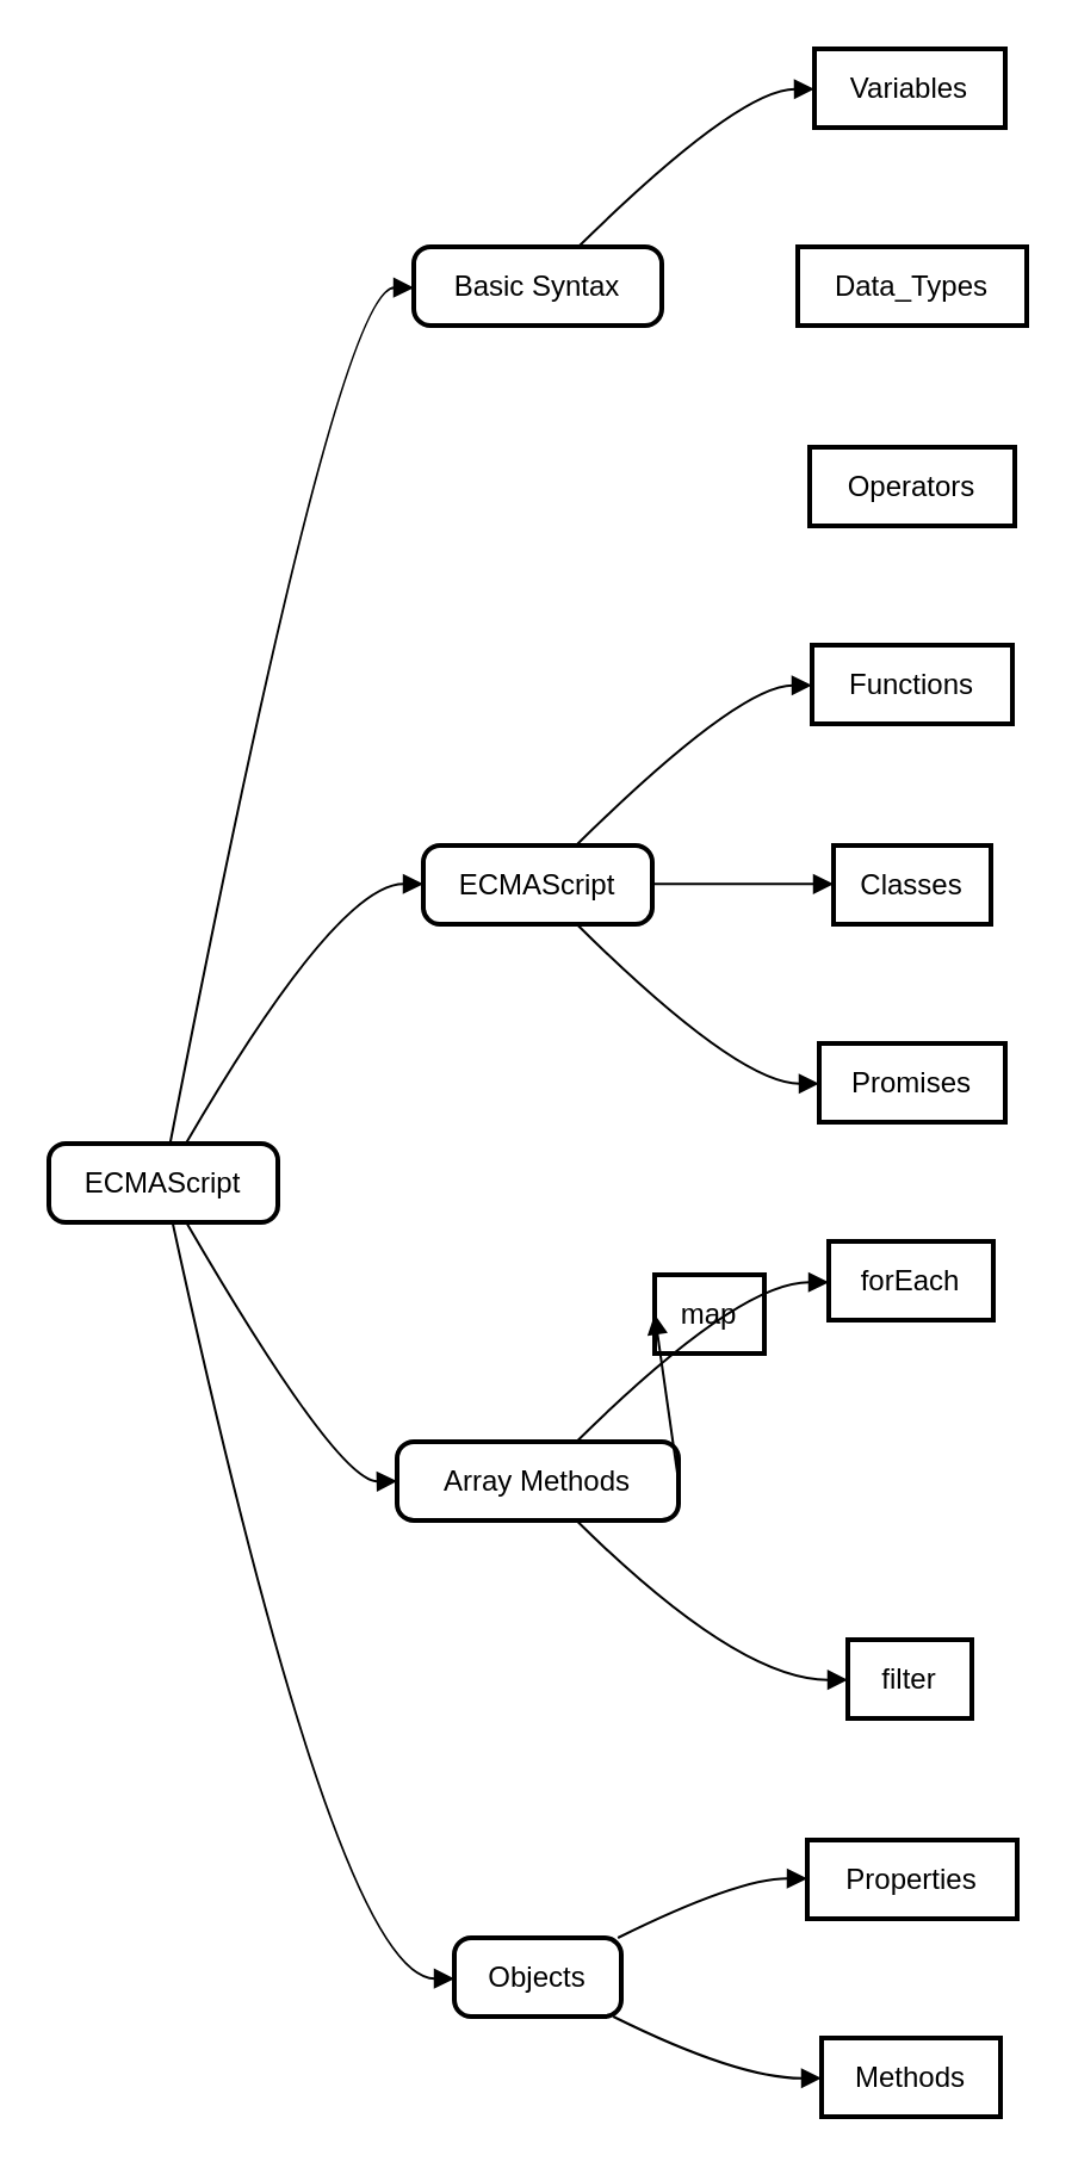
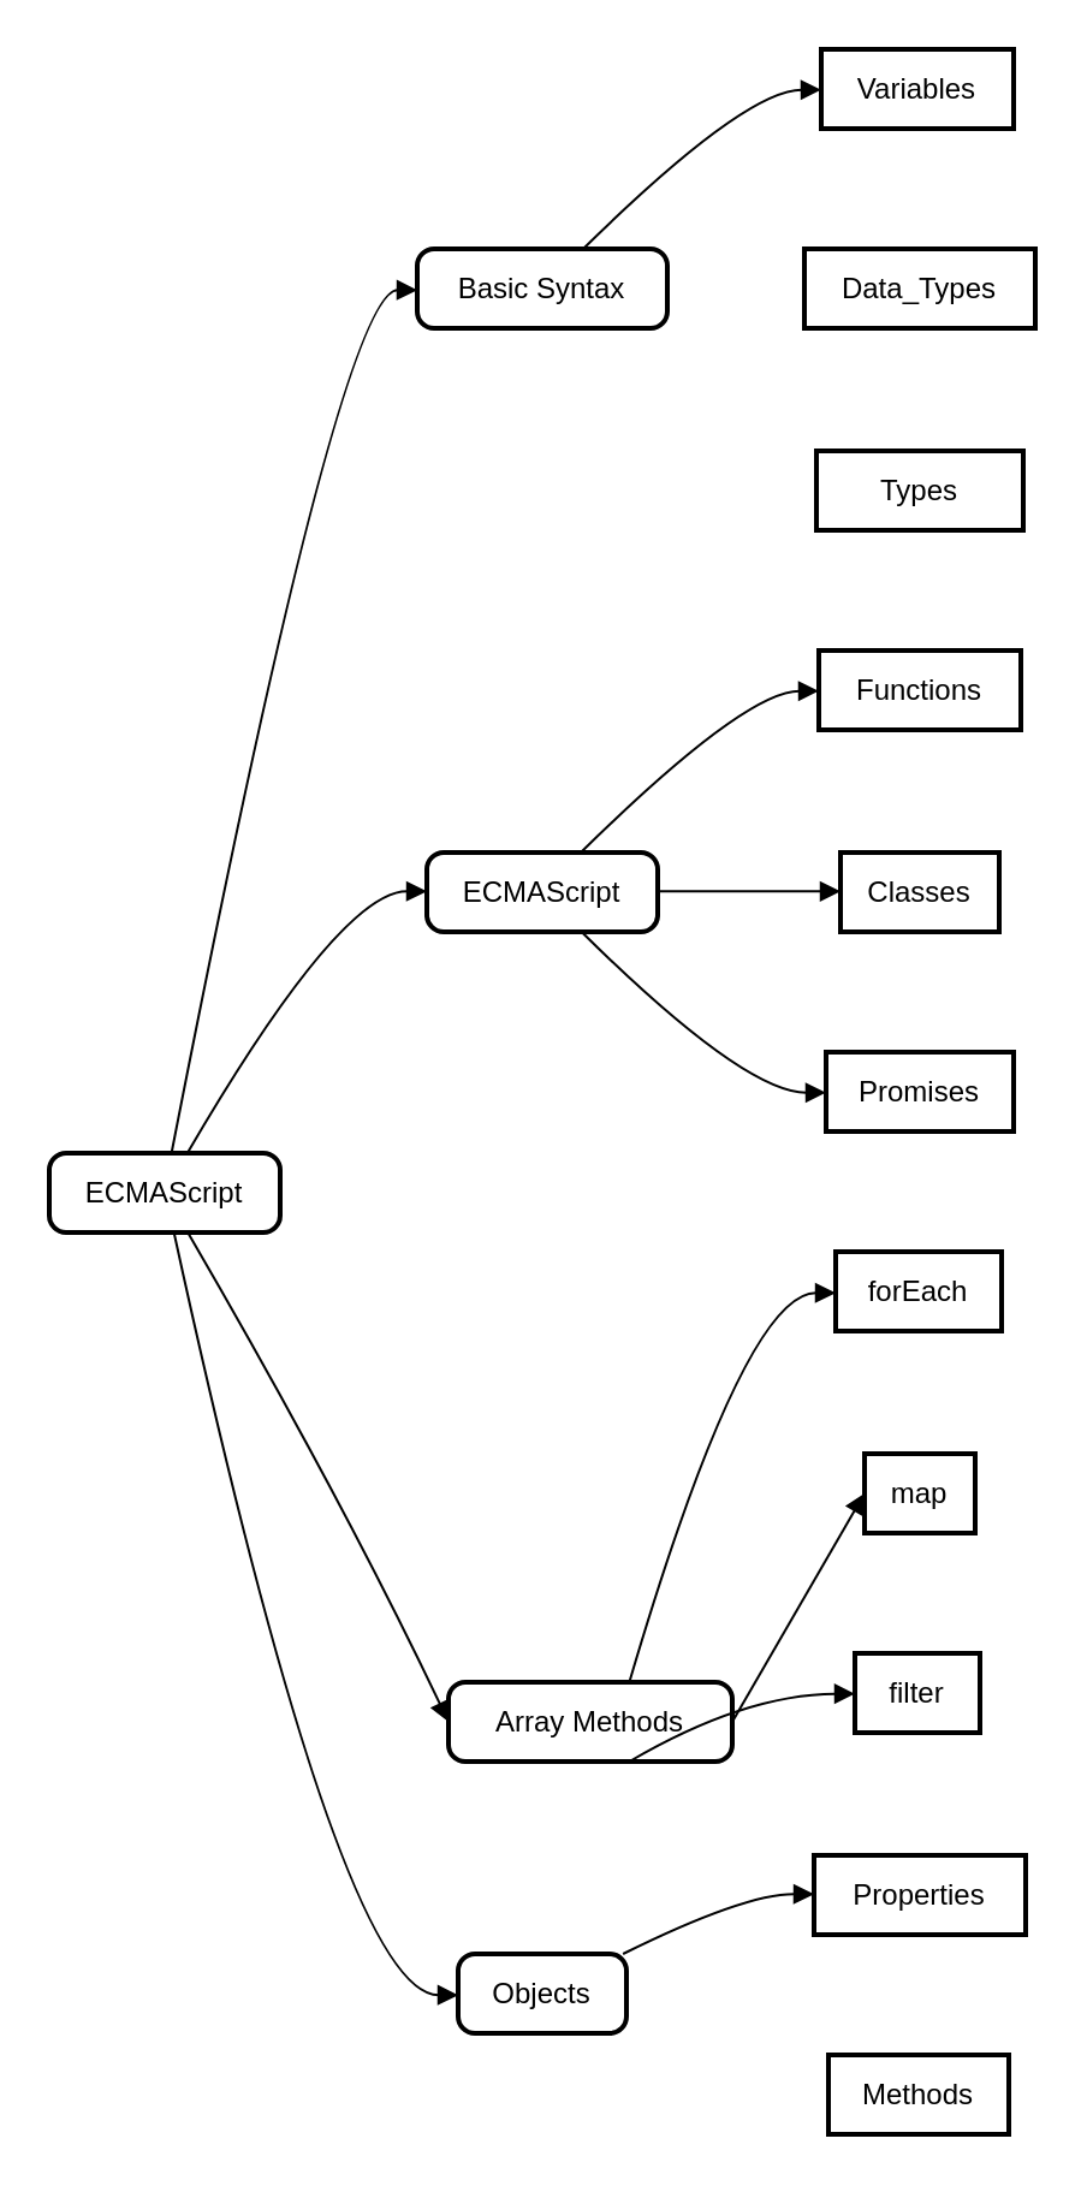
- <mxCell id="9" value="Operators" style="whiteSpace=wrap;strokeWidth=2;" vertex="1" parent="1"><mxGeometry x="339" y="187" width="86" height="33" as="geometry" /></mxCell>
+ <mxCell id="9" value="Types" style="whiteSpace=wrap;strokeWidth=2;" vertex="1" parent="1"><mxGeometry x="339" y="187" width="86" height="33" as="geometry" /></mxCell>
- <mxCell id="14" value="map" style="whiteSpace=wrap;strokeWidth=2;" vertex="1" parent="1"><mxGeometry x="274" y="534" width="46" height="33" as="geometry" /></mxCell>
+ <mxCell id="14" value="map" style="whiteSpace=wrap;strokeWidth=2;" vertex="1" parent="1"><mxGeometry x="359" y="604" width="46" height="33" as="geometry" /></mxCell>
- <mxCell id="5" value="Array Methods" style="rounded=1;absoluteArcSize=1;arcSize=14;whiteSpace=wrap;strokeWidth=2;" vertex="1" parent="1"><mxGeometry x="166" y="604" width="118" height="33" as="geometry" /></mxCell>
+ <mxCell id="5" value="Array Methods" style="rounded=1;absoluteArcSize=1;arcSize=14;whiteSpace=wrap;strokeWidth=2;" vertex="1" parent="1"><mxGeometry x="186" y="699" width="118" height="33" as="geometry" /></mxCell>
- <mxCell id="30" value="" style="curved=1;startArrow=none;endArrow=block;exitX=0.97;exitY=1.02;entryX=0;entryY=0.51;" edge="1" parent="1" source="6" target="17"><mxGeometry relative="1" as="geometry"><Array as="points"><mxPoint x="309" y="871" /></Array></mxGeometry></mxCell>
